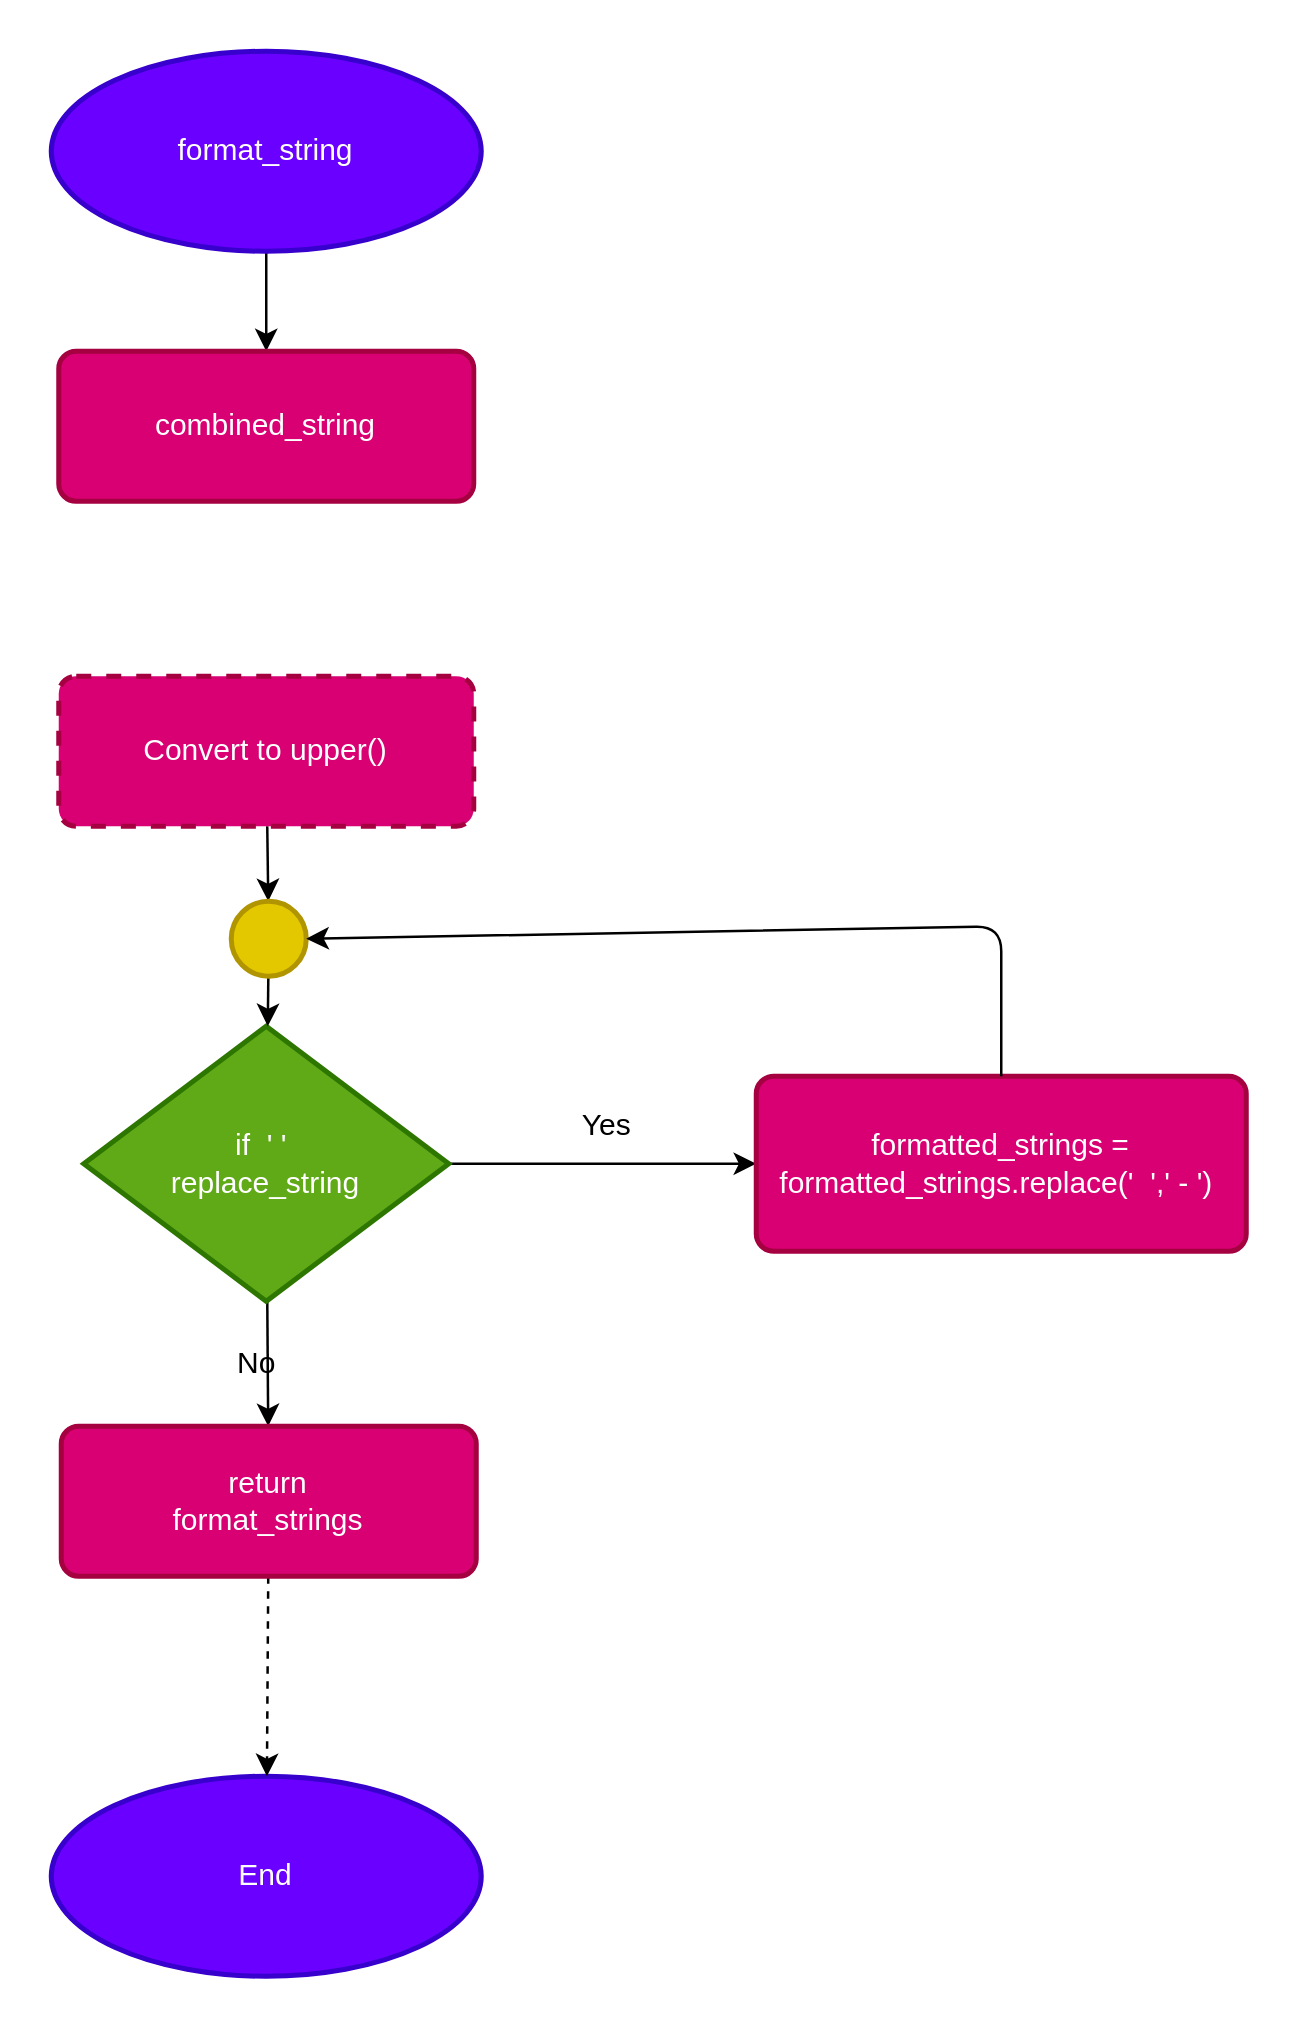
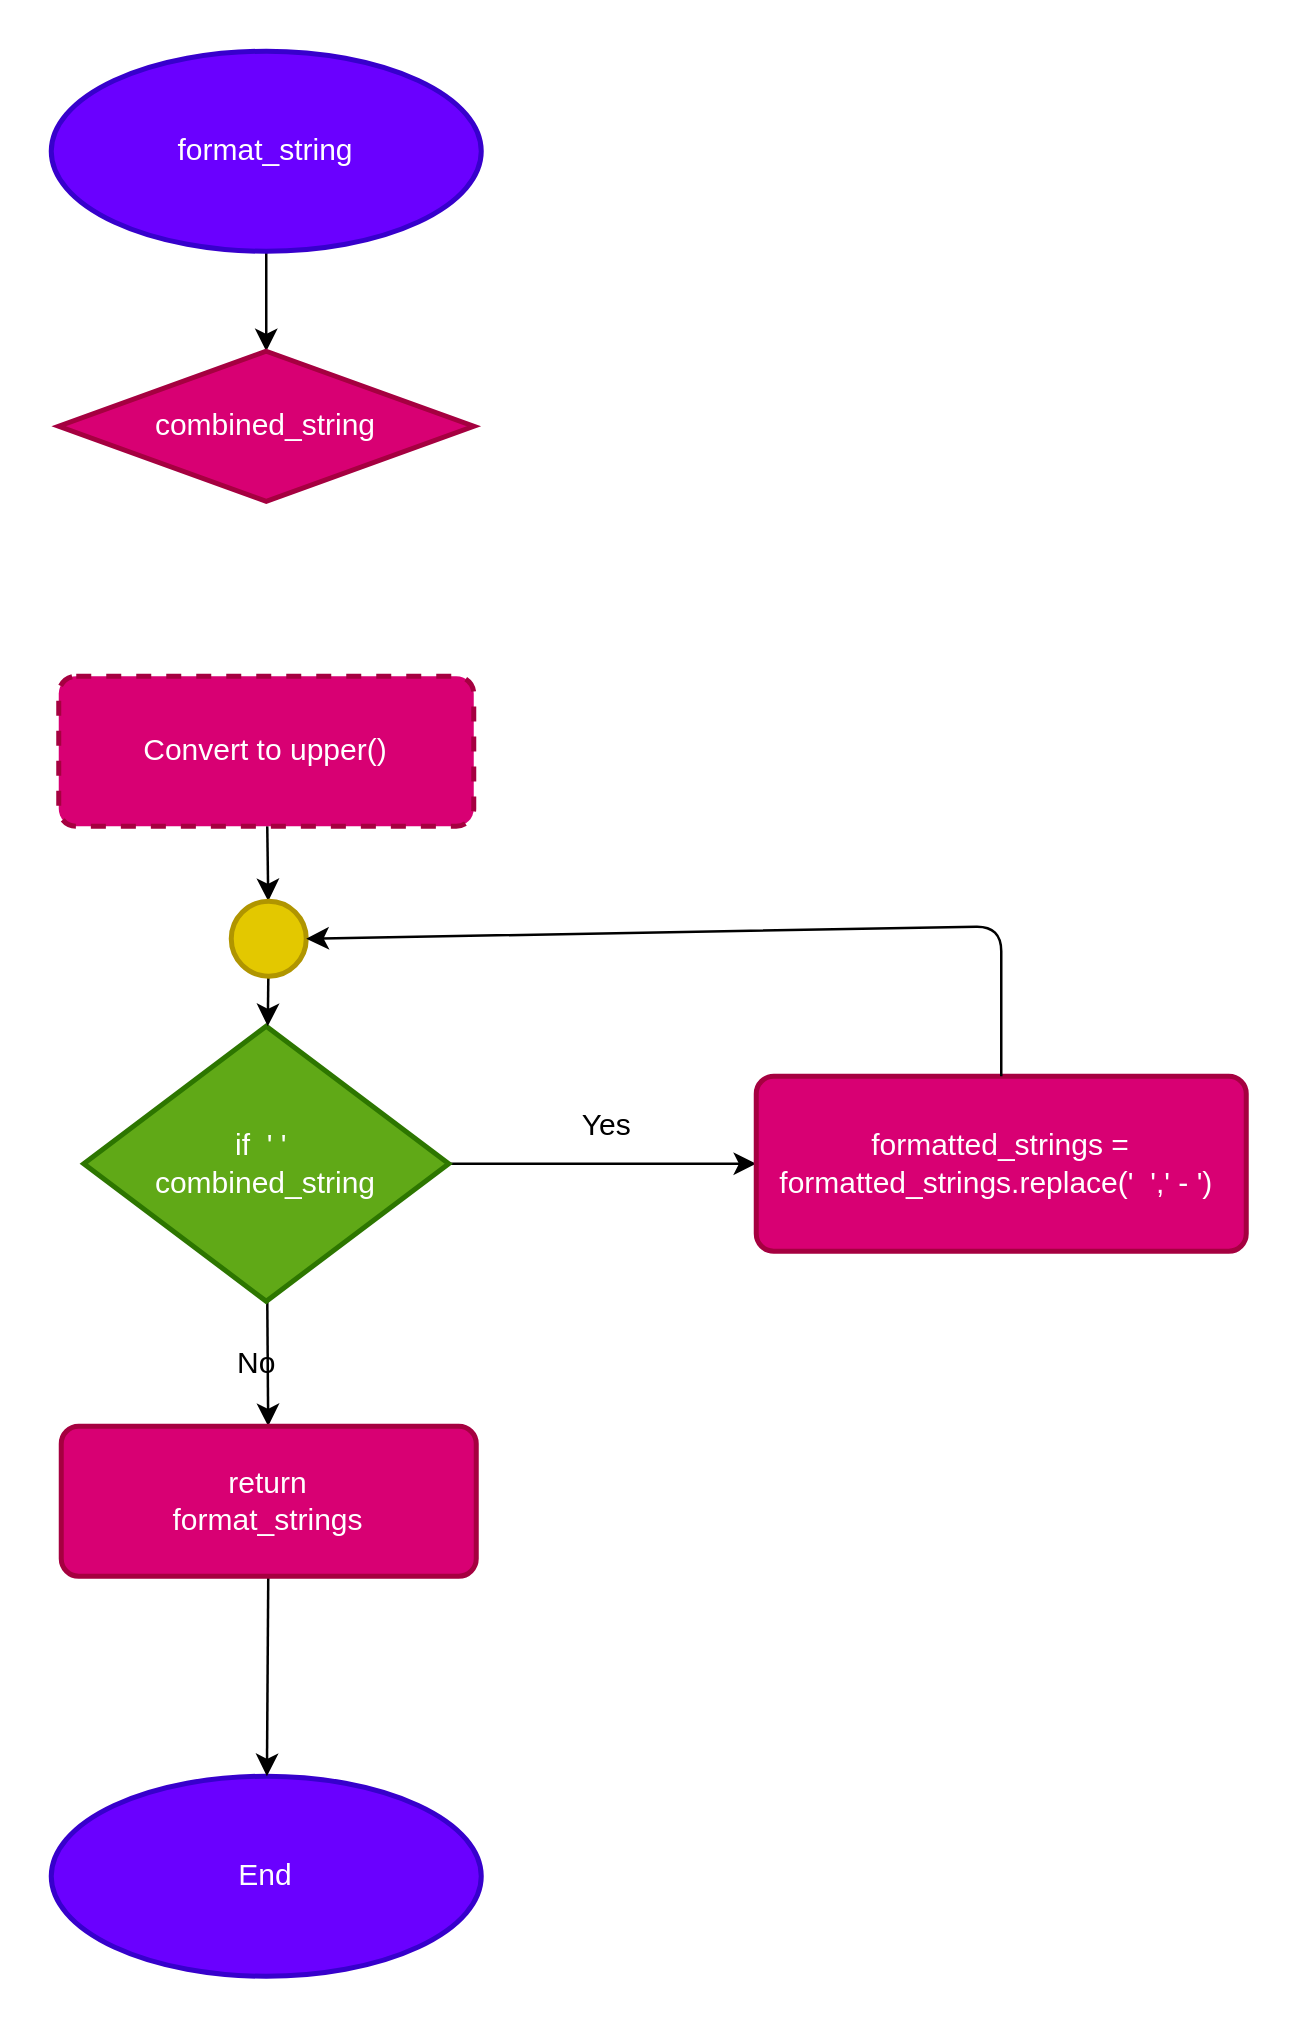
- <mxCell id="5" value="combined_string" style="rounded=1;whiteSpace=wrap;html=1;absoluteArcSize=1;arcSize=14;strokeWidth=2;fillColor=#d80073;fontColor=#ffffff;strokeColor=#A50040;" vertex="1" parent="1"><mxGeometry x="23" y="140" width="166" height="60" as="geometry" /></mxCell>
+ <mxCell id="5" value="combined_string" style="rhombus;whiteSpace=wrap;html=1;absoluteArcSize=1;arcSize=14;strokeWidth=2;fillColor=#d80073;fontColor=#ffffff;strokeColor=#A50040;" vertex="1" parent="1"><mxGeometry x="23" y="140" width="166" height="60" as="geometry" /></mxCell>
- <mxCell id="10" value="if&amp;nbsp; ' '&amp;nbsp;&lt;br&gt;replace_string" style="strokeWidth=2;html=1;shape=mxgraph.flowchart.decision;whiteSpace=wrap;fontSize=12;fillColor=#60a917;fontColor=#ffffff;strokeColor=#2D7600;" vertex="1" parent="1"><mxGeometry x="33" y="410" width="146" height="110" as="geometry" /></mxCell>
+ <mxCell id="10" value="if&amp;nbsp; ' '&amp;nbsp;&lt;br&gt;combined_string" style="strokeWidth=2;html=1;shape=mxgraph.flowchart.decision;whiteSpace=wrap;fontSize=12;fillColor=#60a917;fontColor=#ffffff;strokeColor=#2D7600;" vertex="1" parent="1"><mxGeometry x="33" y="410" width="146" height="110" as="geometry" /></mxCell>
- <mxCell id="12" value="" style="edgeStyle=none;html=1;fontSize=12;dashed=1;" edge="1" parent="1" source="13" target="4"><mxGeometry relative="1" as="geometry" /></mxCell>
+ <mxCell id="12" value="" style="edgeStyle=none;html=1;fontSize=12;" edge="1" parent="1" source="13" target="4"><mxGeometry relative="1" as="geometry" /></mxCell>
